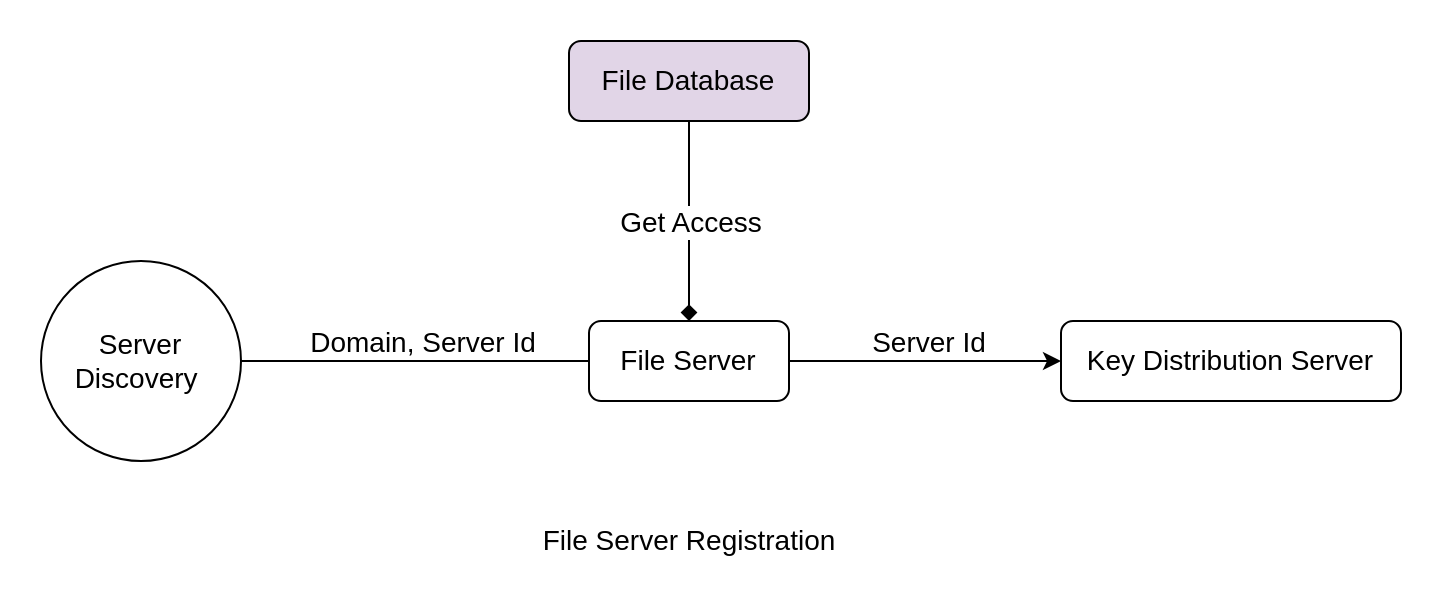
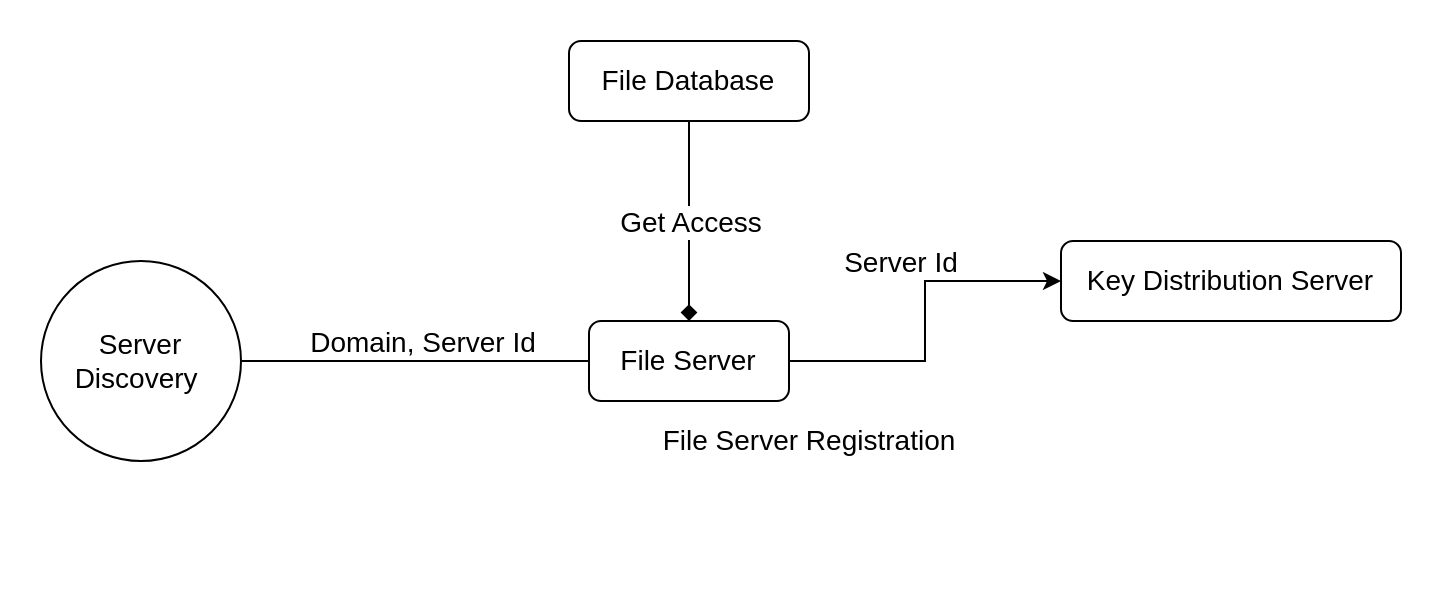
- <mxCell id="11" value="&lt;font style=&quot;font-size: 14px&quot;&gt;File Database&lt;/font&gt;" style="rounded=1;whiteSpace=wrap;html=1;fillColor=#e1d5e7;" vertex="1" parent="1"><mxGeometry x="284" y="20" width="120" height="40" as="geometry" /></mxCell>
+ <mxCell id="11" value="&lt;font style=&quot;font-size: 14px&quot;&gt;File Database&lt;/font&gt;" style="rounded=1;whiteSpace=wrap;html=1;" vertex="1" parent="1"><mxGeometry x="284" y="20" width="120" height="40" as="geometry" /></mxCell>
- <mxCell id="8" value="&lt;span style=&quot;font-size: 14px&quot;&gt;Key Distribution Server&lt;/span&gt;" style="rounded=1;whiteSpace=wrap;html=1;" vertex="1" parent="1"><mxGeometry x="530" y="160" width="170" height="40" as="geometry" /></mxCell>
+ <mxCell id="8" value="&lt;span style=&quot;font-size: 14px&quot;&gt;Key Distribution Server&lt;/span&gt;" style="rounded=1;whiteSpace=wrap;html=1;" vertex="1" parent="1"><mxGeometry x="530" y="120" width="170" height="40" as="geometry" /></mxCell>
- <mxCell id="12" value="&lt;font style=&quot;font-size: 14px&quot;&gt;File Server Registration&lt;/font&gt;" style="text;html=1;align=center;verticalAlign=middle;resizable=0;points=[];autosize=1;" vertex="1" parent="1"><mxGeometry x="264" y="260" width="160" height="20" as="geometry" /></mxCell>
+ <mxCell id="12" value="&lt;font style=&quot;font-size: 14px&quot;&gt;File Server Registration&lt;/font&gt;" style="text;html=1;align=center;verticalAlign=middle;resizable=0;points=[];autosize=1;" vertex="1" parent="1"><mxGeometry x="324" y="210" width="160" height="20" as="geometry" /></mxCell>
